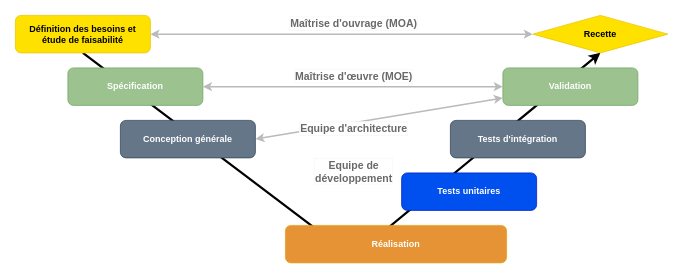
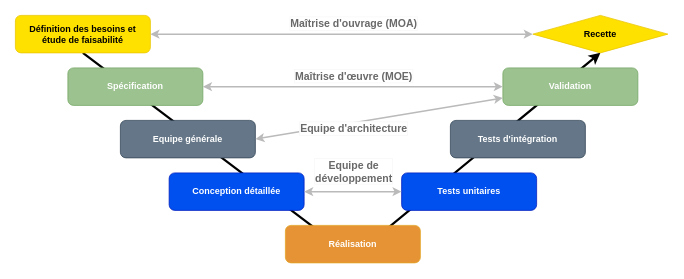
- <mxCell id="5" value="Conception générale" style="rounded=1;whiteSpace=wrap;html=1;strokeColor=#314354;fillColor=#647687;fontColor=#ffffff;fontStyle=1" vertex="1" parent="1"><mxGeometry x="160" y="160" width="180" height="50" as="geometry" /></mxCell>
+ <mxCell id="5" value="Equipe générale" style="rounded=1;whiteSpace=wrap;html=1;strokeColor=#314354;fillColor=#647687;fontColor=#ffffff;fontStyle=1" vertex="1" parent="1"><mxGeometry x="160" y="160" width="180" height="50" as="geometry" /></mxCell>
+ <mxCell id="6" value="Conception détaillée" style="rounded=1;whiteSpace=wrap;html=1;strokeColor=#001DBC;fillColor=#0050ef;fontColor=#ffffff;fontStyle=1" vertex="1" parent="1"><mxGeometry x="225" y="230" width="180" height="50" as="geometry" /></mxCell>
+ <mxCell id="12" value="" style="endArrow=classic;startArrow=classic;html=1;rounded=0;exitX=1;exitY=0.5;exitDx=0;exitDy=0;entryX=0;entryY=0.5;entryDx=0;entryDy=0;strokeWidth=2;strokeColor=#BABABA;" edge="1" parent="1" source="6" target="8"><mxGeometry width="50" height="50" relative="1" as="geometry"><mxPoint x="490" y="150" as="sourcePoint" /><mxPoint x="540" y="100" as="targetPoint" /></mxGeometry></mxCell>
- <mxCell id="7" value="&lt;font color=&quot;#ffffff&quot;&gt;&lt;b&gt;Réalisation&lt;/b&gt;&lt;/font&gt;" style="rounded=1;whiteSpace=wrap;html=1;strokeColor=#E3A322;fillColor=#E59335;fontColor=#ffffff;" vertex="1" parent="1"><mxGeometry x="380" y="300" width="295" height="50" as="geometry" /></mxCell>
+ <mxCell id="7" value="&lt;font color=&quot;#ffffff&quot;&gt;&lt;b&gt;Réalisation&lt;/b&gt;&lt;/font&gt;" style="rounded=1;whiteSpace=wrap;html=1;strokeColor=#E3A322;fillColor=#E59335;fontColor=#ffffff;" vertex="1" parent="1"><mxGeometry x="380" y="300" width="180" height="50" as="geometry" /></mxCell>
